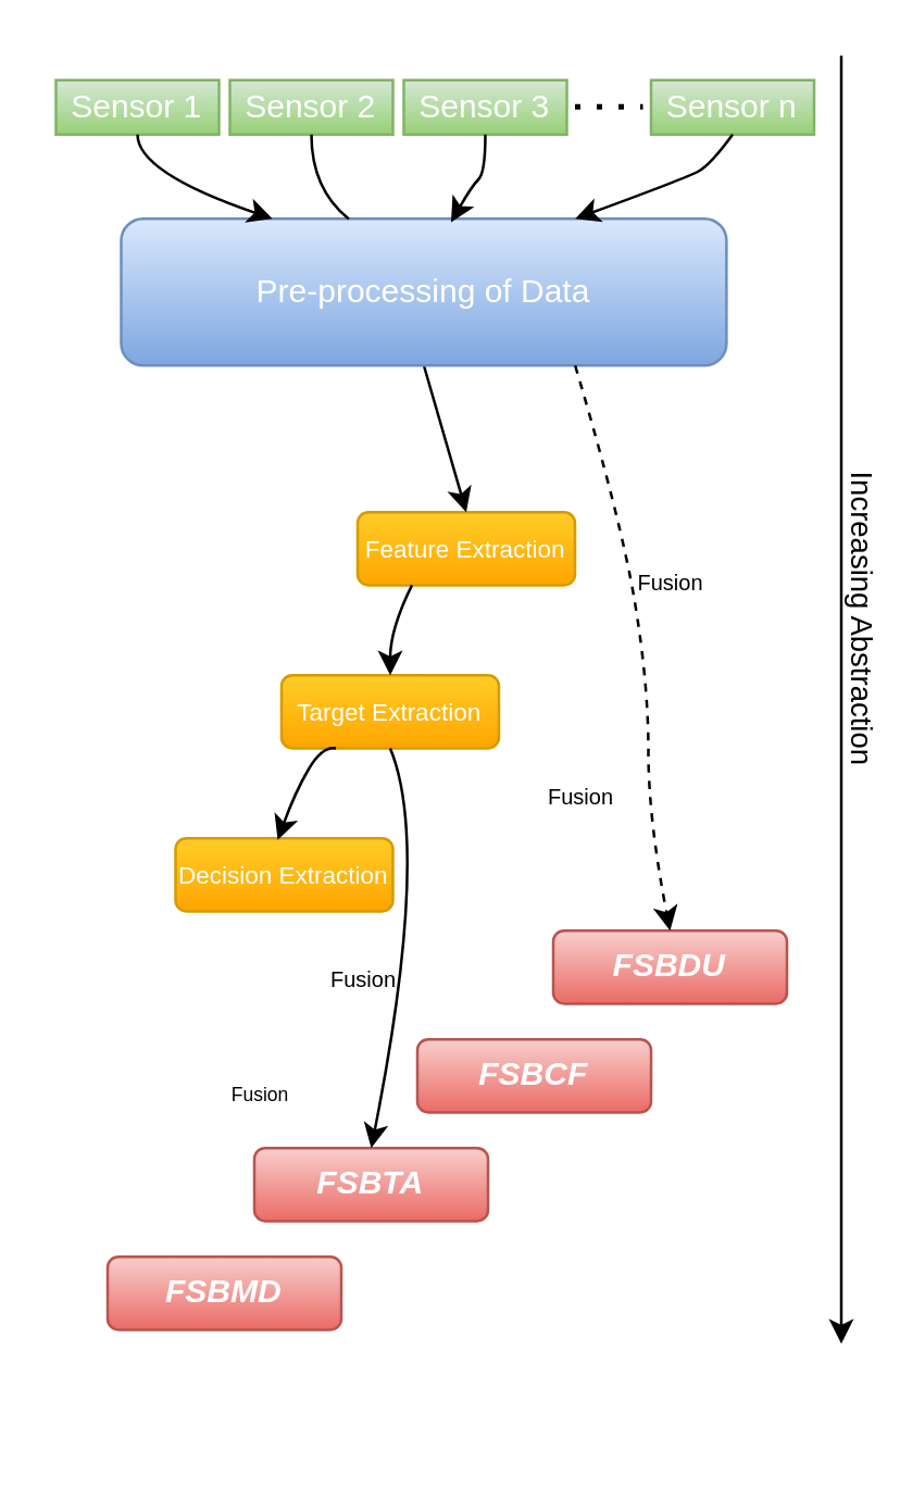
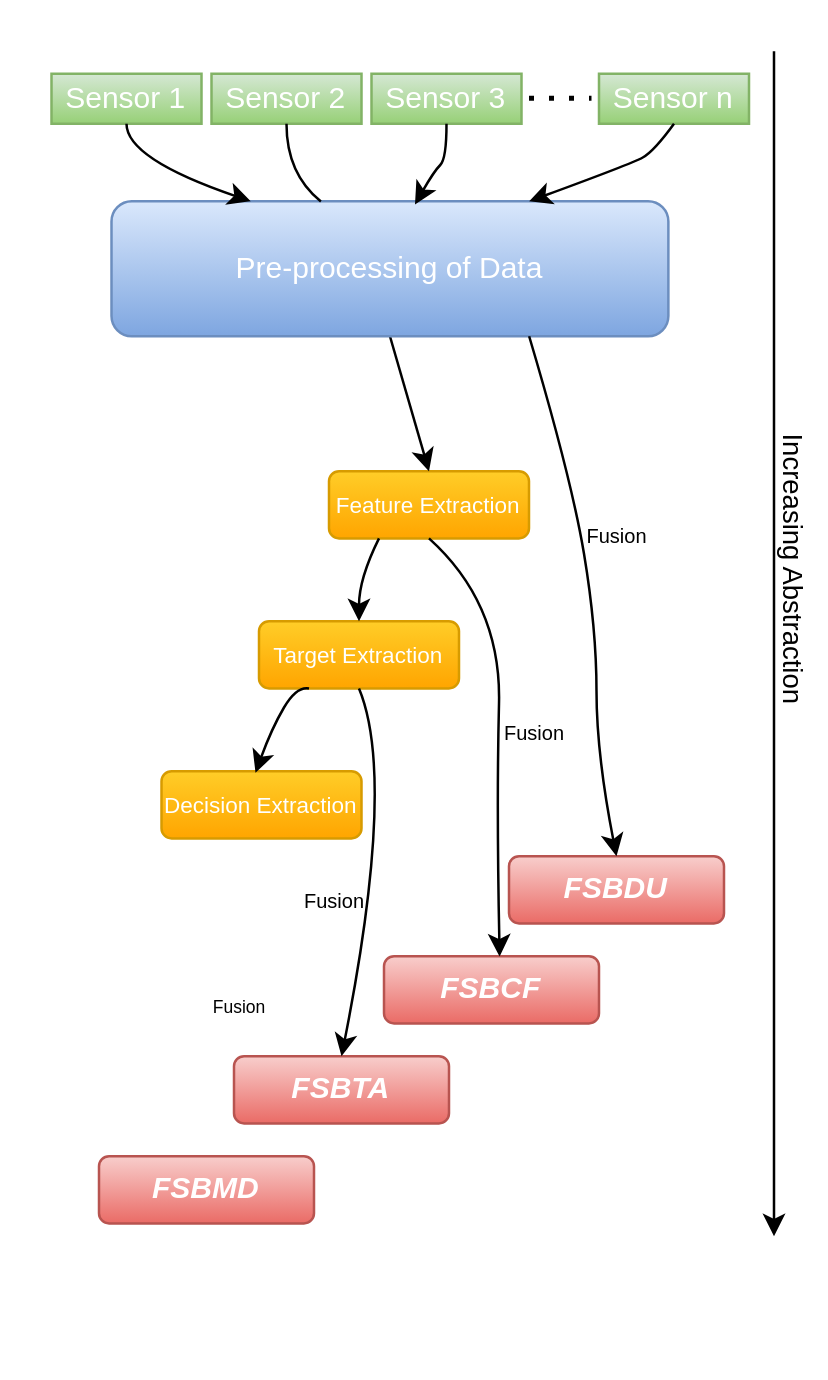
- <mxCell id="23" value="" style="curved=1;endArrow=classic;html=1;exitX=0.75;exitY=1;exitDx=0;exitDy=0;entryX=0.5;entryY=0;entryDx=0;entryDy=0;dashed=1;" parent="1" source="22" target="9" edge="1"><mxGeometry x="129" y="171" width="50" height="50" as="geometry"><mxPoint x="200" y="141" as="sourcePoint" /><mxPoint x="178" y="381" as="targetPoint" /><Array as="points"><mxPoint x="228" y="191" /><mxPoint x="238" y="251" /><mxPoint x="238" y="301" /></Array></mxGeometry></mxCell>
+ <mxCell id="23" value="" style="curved=1;endArrow=classic;html=1;exitX=0.75;exitY=1;exitDx=0;exitDy=0;entryX=0.5;entryY=0;entryDx=0;entryDy=0;" parent="1" source="22" target="9" edge="1"><mxGeometry x="129" y="171" width="50" height="50" as="geometry"><mxPoint x="200" y="141" as="sourcePoint" /><mxPoint x="178" y="381" as="targetPoint" /><Array as="points"><mxPoint x="228" y="191" /><mxPoint x="238" y="251" /><mxPoint x="238" y="301" /></Array></mxGeometry></mxCell>
+ <mxCell id="15" value="" style="curved=1;endArrow=classic;html=1;exitX=0.5;exitY=1;exitDx=0;exitDy=0;entryX=0.538;entryY=0.005;entryDx=0;entryDy=0;entryPerimeter=0;" parent="1" source="4" target="10" edge="1"><mxGeometry x="129" y="171" width="50" height="50" as="geometry"><mxPoint x="128" y="331" as="sourcePoint" /><mxPoint x="177" y="381" as="targetPoint" /><Array as="points"><mxPoint x="200" y="241" /><mxPoint x="198" y="321" /></Array></mxGeometry></mxCell>
